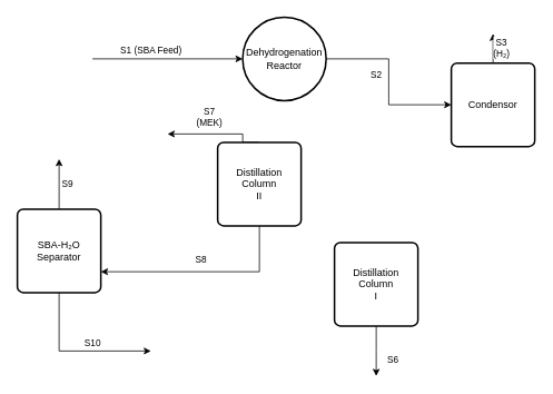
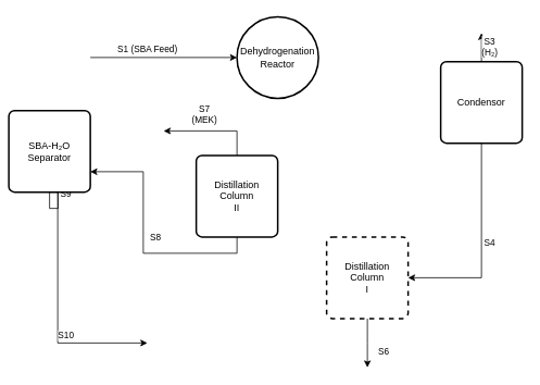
- <mxCell id="2" value="S2" style="edgeStyle=orthogonalEdgeStyle;rounded=0;orthogonalLoop=1;jettySize=auto;html=1;entryX=0;entryY=0.5;entryDx=0;entryDy=0;" edge="1" parent="1" source="4" target="9"><mxGeometry x="-0.087" y="-15" relative="1" as="geometry"><mxPoint as="offset" /></mxGeometry></mxCell>
- <mxCell id="12" value="Distillation Column&lt;br&gt;II" style="rounded=1;whiteSpace=wrap;html=1;absoluteArcSize=1;arcSize=14;strokeWidth=2;" vertex="1" parent="1"><mxGeometry x="260" y="170" width="100" height="100" as="geometry" /></mxCell>
+ <mxCell id="12" value="Distillation Column&lt;br&gt;II" style="rounded=1;whiteSpace=wrap;html=1;absoluteArcSize=1;arcSize=14;strokeWidth=2;" vertex="1" parent="1"><mxGeometry x="240" y="190" width="100" height="100" as="geometry" /></mxCell>
- <mxCell id="15" value="SBA-H₂O&lt;br&gt;Separator" style="rounded=1;whiteSpace=wrap;html=1;absoluteArcSize=1;arcSize=14;strokeWidth=2;" vertex="1" parent="1"><mxGeometry x="20" y="250" width="100" height="100" as="geometry" /></mxCell>
+ <mxCell id="15" value="SBA-H₂O&lt;br&gt;Separator" style="rounded=1;whiteSpace=wrap;html=1;absoluteArcSize=1;arcSize=14;strokeWidth=2;" vertex="1" parent="1"><mxGeometry x="10" y="135" width="100" height="100" as="geometry" /></mxCell>
- <mxCell id="6" value="Distillation Column&lt;br&gt;I" style="rounded=1;whiteSpace=wrap;html=1;absoluteArcSize=1;arcSize=14;strokeWidth=2;" vertex="1" parent="1"><mxGeometry x="400" y="290" width="100" height="100" as="geometry" /></mxCell>
+ <mxCell id="6" value="Distillation Column&lt;br&gt;I" style="rounded=1;whiteSpace=wrap;html=1;absoluteArcSize=1;arcSize=14;strokeWidth=2;dashed=1;" vertex="1" parent="1"><mxGeometry x="400" y="290" width="100" height="100" as="geometry" /></mxCell>
+ <mxCell id="8" value="S4" style="edgeStyle=orthogonalEdgeStyle;rounded=0;orthogonalLoop=1;jettySize=auto;html=1;entryX=1;entryY=0.5;entryDx=0;entryDy=0;exitX=0.5;exitY=1;exitDx=0;exitDy=0;" edge="1" parent="1" source="9" target="6"><mxGeometry x="-0.043" y="10" relative="1" as="geometry"><mxPoint as="offset" /></mxGeometry></mxCell>
